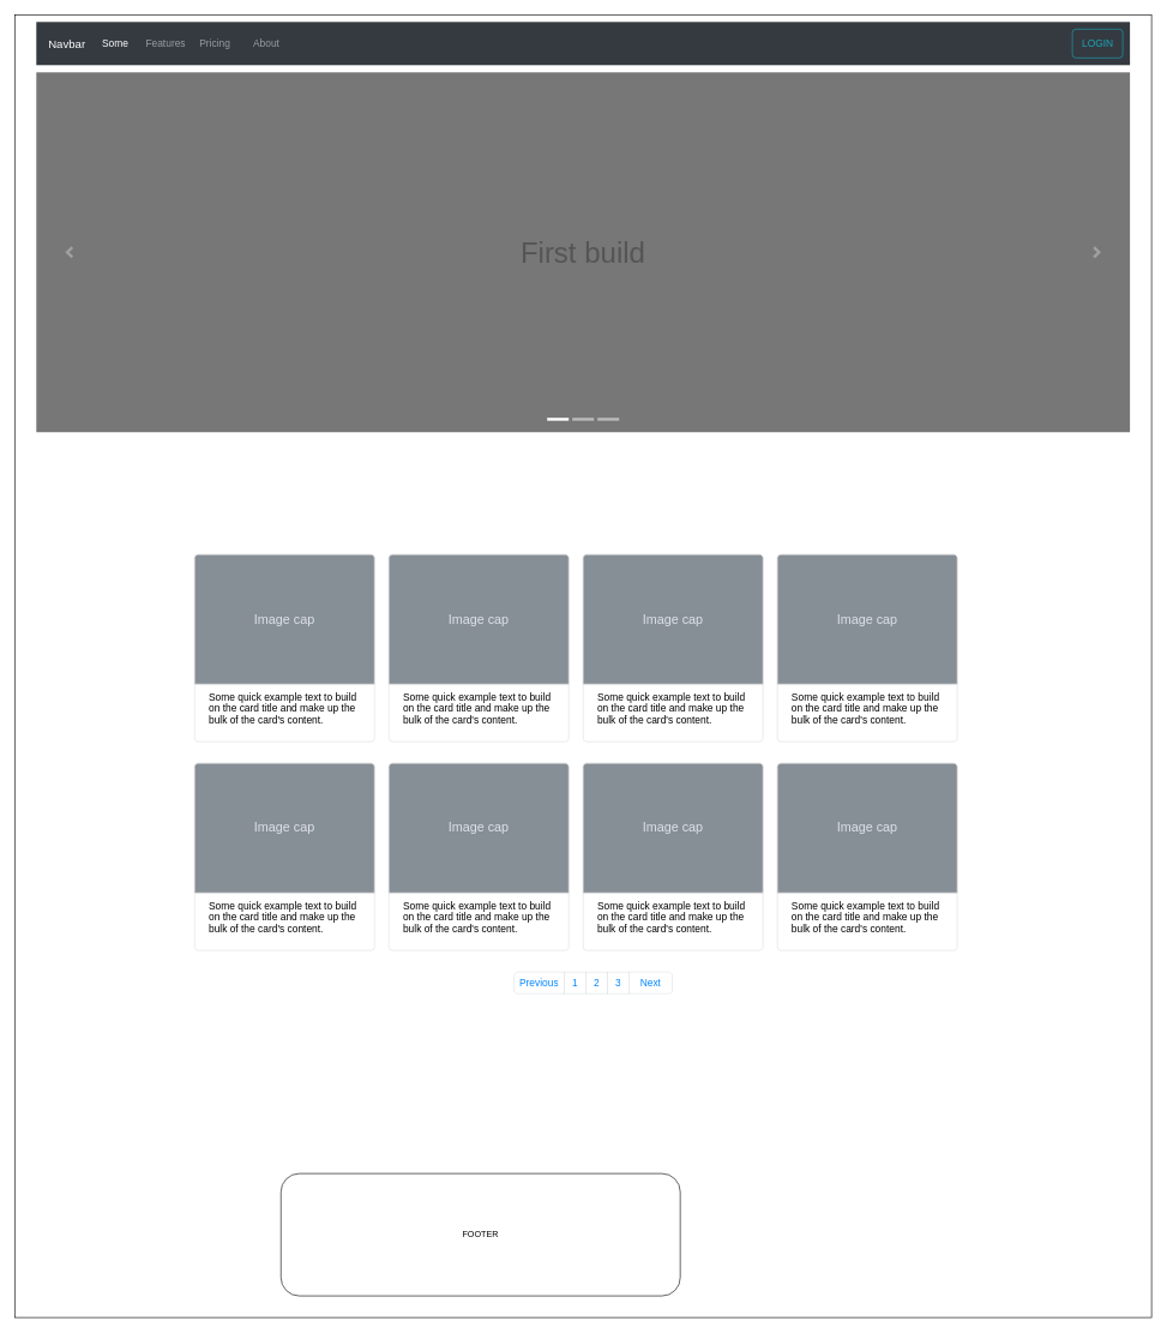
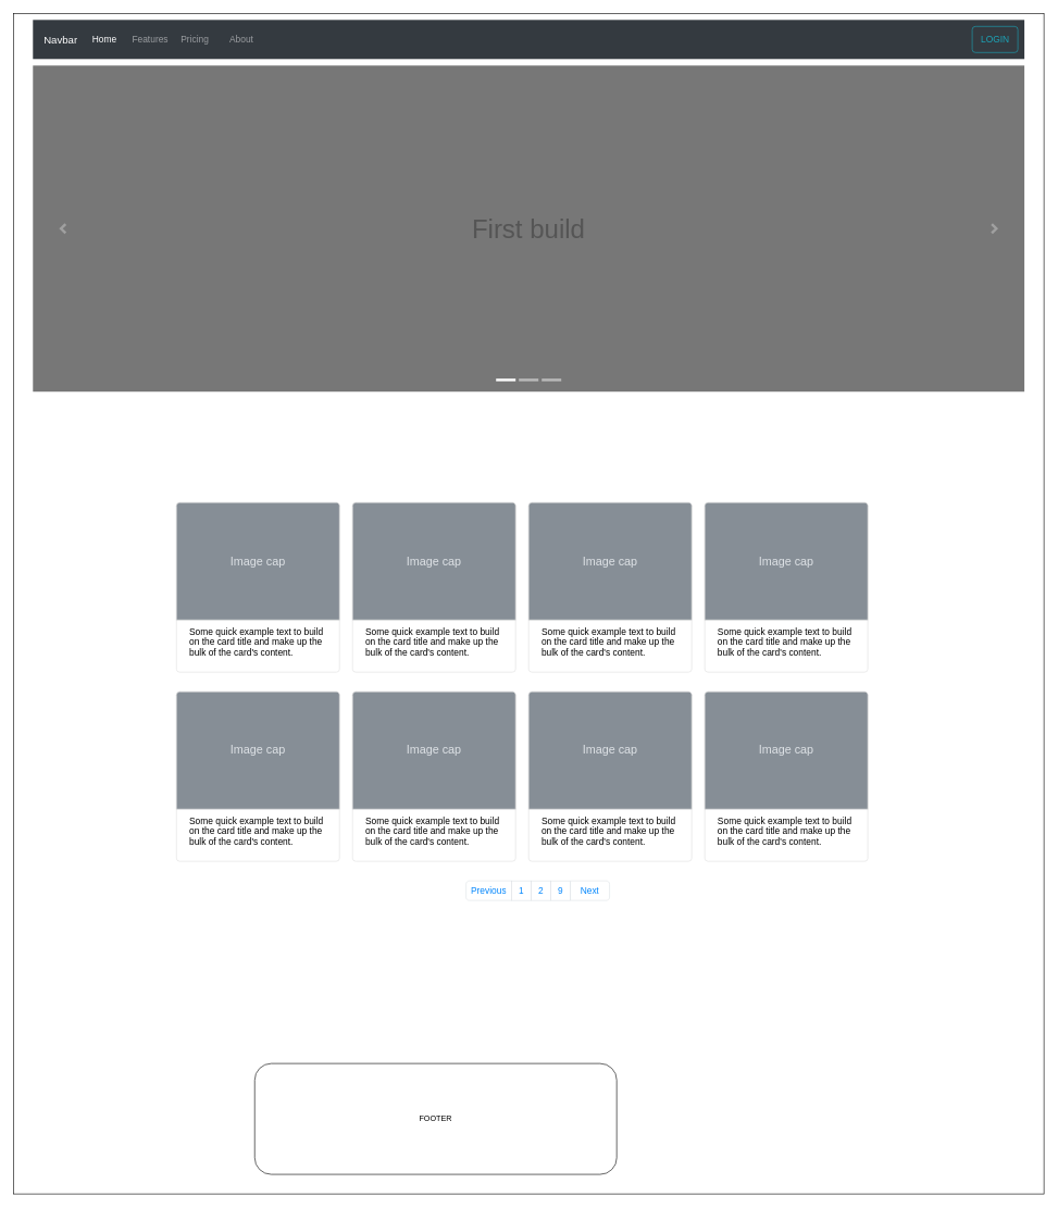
- <mxCell id="6" value="Some" style="text;strokeColor=none;align=center;verticalAlign=middle;spacingLeft=10;spacingRight=10;points=[[0,0.5],[1,0.5]];portConstraint=eastwest;rotatable=0;whiteSpace=wrap;html=1;fillColor=none;fontColor=#ffffff;fontSize=14;" vertex="1" parent="4"><mxGeometry x="80" width="60" height="40" as="geometry" /></mxCell>
+ <mxCell id="6" value="Home" style="text;strokeColor=none;align=center;verticalAlign=middle;spacingLeft=10;spacingRight=10;points=[[0,0.5],[1,0.5]];portConstraint=eastwest;rotatable=0;whiteSpace=wrap;html=1;fillColor=none;fontColor=#ffffff;fontSize=14;" vertex="1" parent="4"><mxGeometry x="80" width="60" height="40" as="geometry" /></mxCell>
- <mxCell id="37" value="3" style="text;strokeColor=inherit;align=center;verticalAlign=middle;spacingLeft=5;spacingRight=5;overflow=hidden;points=[[0,0.5],[1,0.5]];portConstraint=eastwest;rotatable=0;whiteSpace=wrap;html=1;rSize=5;fillColor=inherit;fontColor=inherit;fontSize=14;" vertex="1" parent="33"><mxGeometry x="130" width="30" height="30" as="geometry" /></mxCell>
+ <mxCell id="37" value="9" style="text;strokeColor=inherit;align=center;verticalAlign=middle;spacingLeft=5;spacingRight=5;overflow=hidden;points=[[0,0.5],[1,0.5]];portConstraint=eastwest;rotatable=0;whiteSpace=wrap;html=1;rSize=5;fillColor=inherit;fontColor=inherit;fontSize=14;" vertex="1" parent="33"><mxGeometry x="130" width="30" height="30" as="geometry" /></mxCell>
